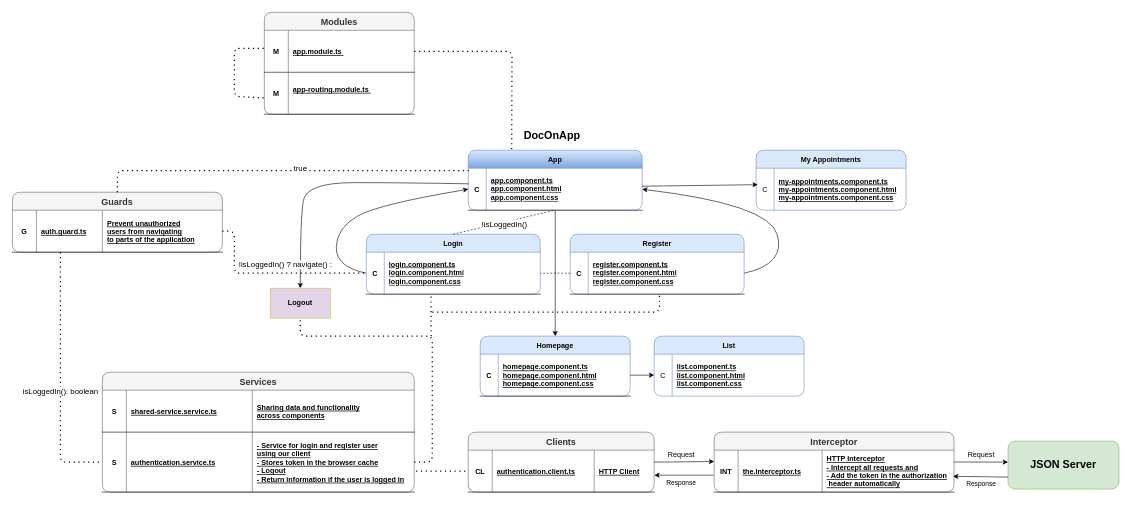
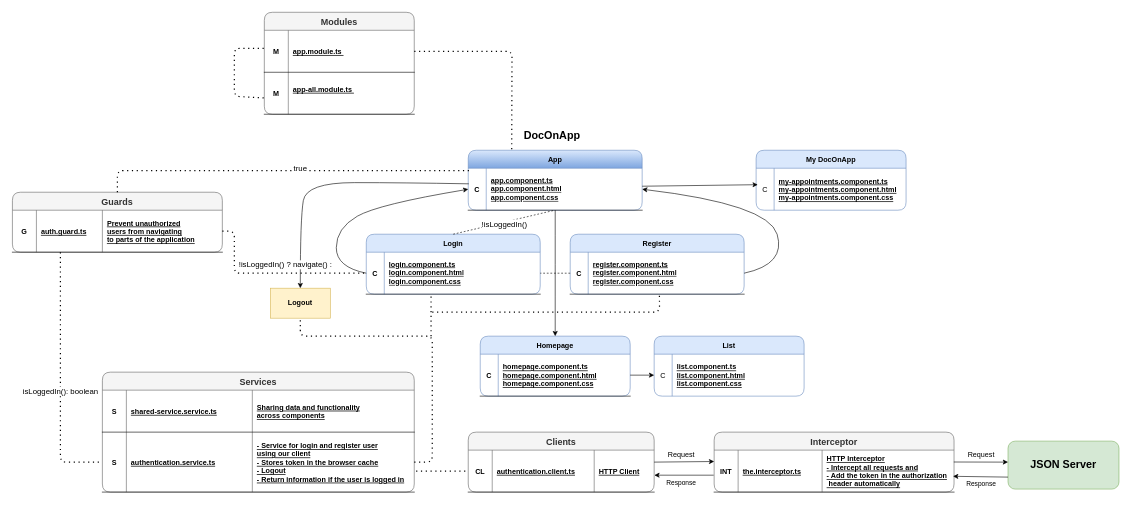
- <mxCell id="37" value="app-routing.module.ts &#10;" style="shape=partialRectangle;overflow=hidden;connectable=0;fillColor=none;top=0;left=0;bottom=0;right=0;align=left;spacingLeft=6;fontStyle=5;" vertex="1" parent="35"><mxGeometry x="40" width="210" height="70" as="geometry"><mxRectangle width="210" height="70" as="alternateBounds" /></mxGeometry></mxCell>
+ <mxCell id="37" value="app-all.module.ts &#10;" style="shape=partialRectangle;overflow=hidden;connectable=0;fillColor=none;top=0;left=0;bottom=0;right=0;align=left;spacingLeft=6;fontStyle=5;" vertex="1" parent="35"><mxGeometry x="40" width="210" height="70" as="geometry"><mxRectangle width="210" height="70" as="alternateBounds" /></mxGeometry></mxCell>
- <mxCell id="65" value="My Appointments" style="shape=table;startSize=30;container=1;collapsible=1;childLayout=tableLayout;fixedRows=1;rowLines=0;fontStyle=1;align=center;resizeLast=1;fillColor=#dae8fc;strokeColor=#6c8ebf;rounded=1;" vertex="1" parent="1"><mxGeometry x="1260" y="250" width="250" height="100" as="geometry"><mxRectangle x="450" y="310" width="100" height="30" as="alternateBounds" /></mxGeometry></mxCell>
+ <mxCell id="65" value="My DocOnApp" style="shape=table;startSize=30;container=1;collapsible=1;childLayout=tableLayout;fixedRows=1;rowLines=0;fontStyle=1;align=center;resizeLast=1;fillColor=#dae8fc;strokeColor=#6c8ebf;rounded=1;" vertex="1" parent="1"><mxGeometry x="1260" y="250" width="250" height="100" as="geometry"><mxRectangle x="450" y="310" width="100" height="30" as="alternateBounds" /></mxGeometry></mxCell>
- <mxCell id="70" value="&lt;b&gt;Logout&lt;/b&gt;" style="rounded=0;whiteSpace=wrap;html=1;fillColor=#e1d5e7;strokeColor=#d6b656;" vertex="1" parent="1"><mxGeometry x="450" y="480" width="100" height="50" as="geometry" /></mxCell>
+ <mxCell id="70" value="&lt;b&gt;Logout&lt;/b&gt;" style="rounded=0;whiteSpace=wrap;html=1;fillColor=#fff2cc;strokeColor=#d6b656;" vertex="1" parent="1"><mxGeometry x="450" y="480" width="100" height="50" as="geometry" /></mxCell>
